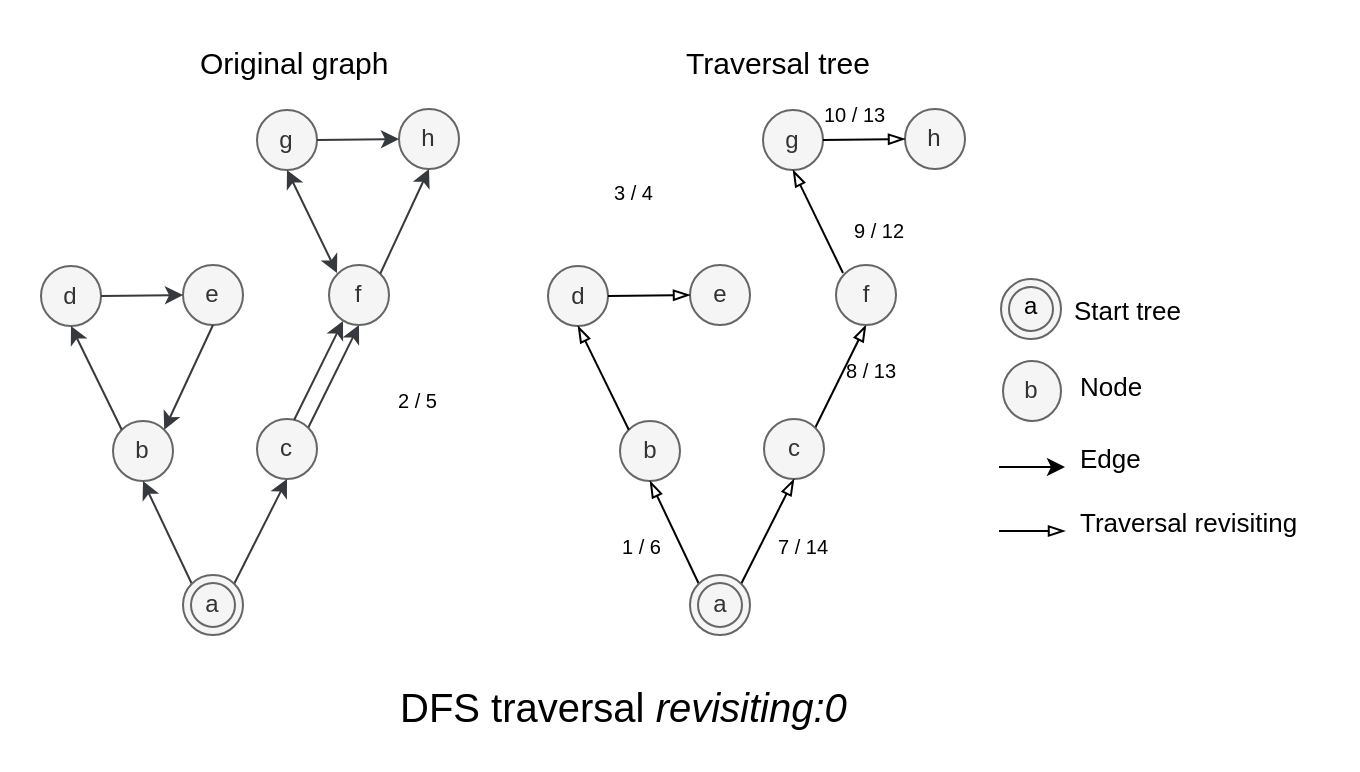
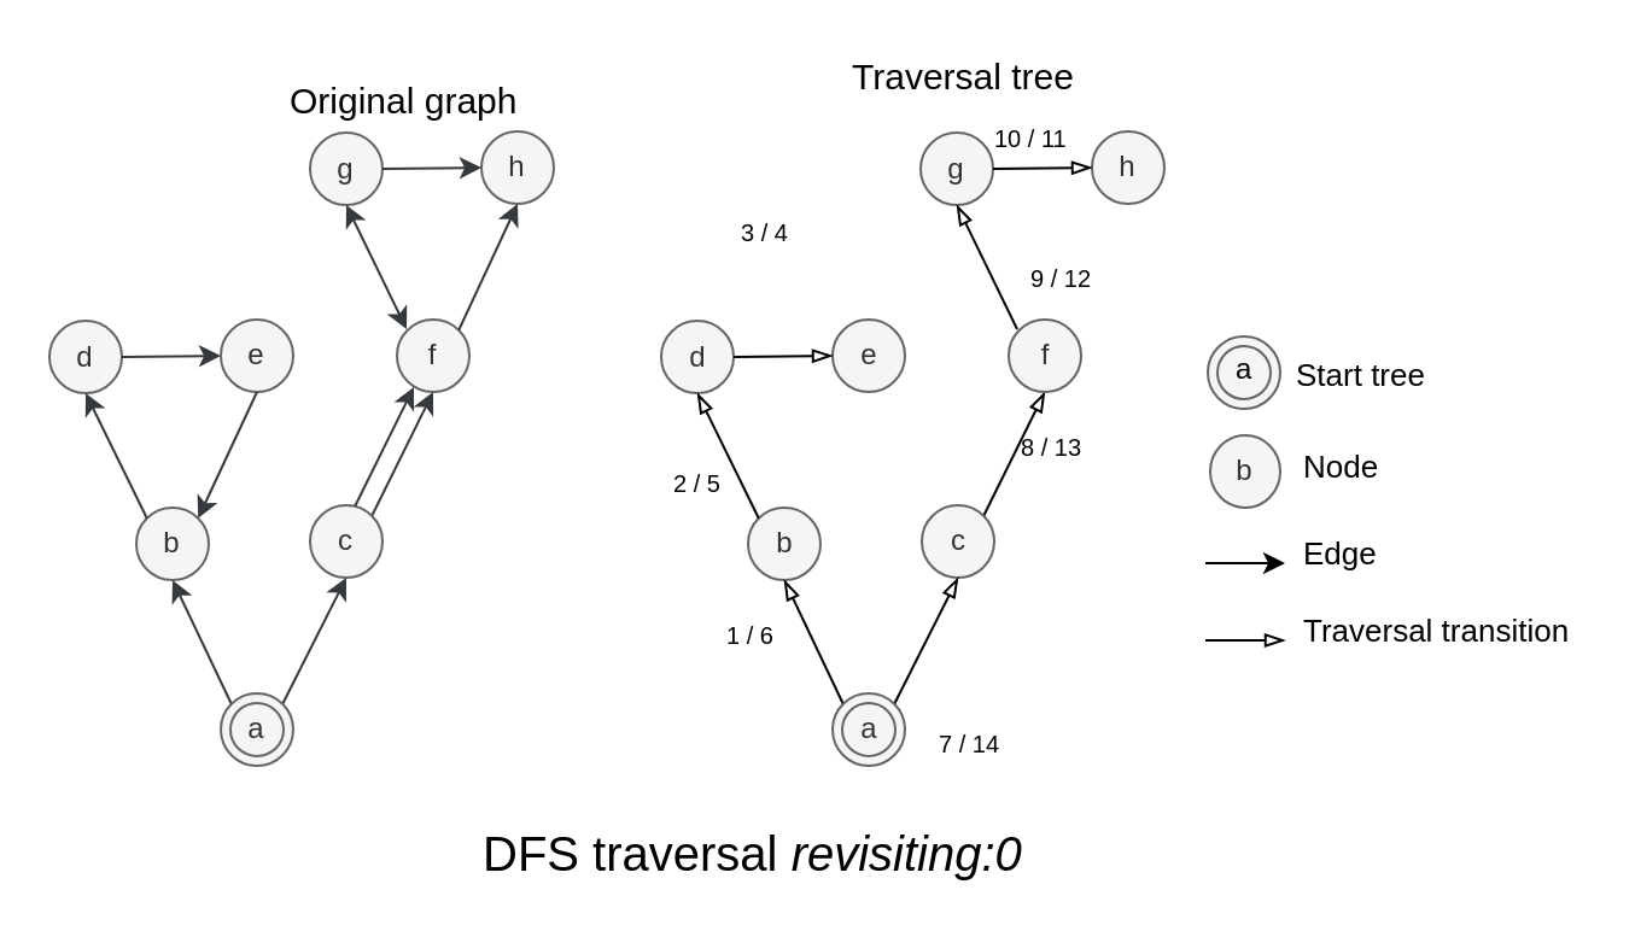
- <mxCell id="42" value="&lt;span style=&quot;font-size: 15px;&quot;&gt;&lt;font style=&quot;font-size: 15px;&quot;&gt;Original graph&lt;/font&gt;&lt;/span&gt;" style="text;html=1;resizable=0;points=[];autosize=1;align=left;verticalAlign=top;spacingTop=-4;fontSize=15;fontStyle=0" parent="1" vertex="1"><mxGeometry x="98" y="20" width="109" height="14" as="geometry" /></mxCell>
+ <mxCell id="42" value="&lt;span style=&quot;font-size: 15px;&quot;&gt;&lt;font style=&quot;font-size: 15px;&quot;&gt;Original graph&lt;/font&gt;&lt;/span&gt;" style="text;html=1;resizable=0;points=[];autosize=1;align=left;verticalAlign=top;spacingTop=-4;fontSize=15;fontStyle=0" parent="1" vertex="1"><mxGeometry x="118" y="30" width="109" height="14" as="geometry" /></mxCell>
- <mxCell id="53" value="&lt;span&gt;Traversal&amp;nbsp;&lt;/span&gt;&lt;span style=&quot;font-size: 15px&quot;&gt;&lt;span style=&quot;font-size: 15px&quot;&gt;tree&lt;/span&gt;&lt;/span&gt;" style="text;html=1;resizable=0;points=[];autosize=1;align=left;verticalAlign=top;spacingTop=-4;fontSize=15;fontStyle=0" parent="1" vertex="1"><mxGeometry x="341" y="20" width="107" height="19" as="geometry" /></mxCell>
+ <mxCell id="53" value="&lt;span&gt;Traversal&amp;nbsp;&lt;/span&gt;&lt;span style=&quot;font-size: 15px&quot;&gt;&lt;span style=&quot;font-size: 15px&quot;&gt;tree&lt;/span&gt;&lt;/span&gt;" style="text;html=1;resizable=0;points=[];autosize=1;align=left;verticalAlign=top;spacingTop=-4;fontSize=15;fontStyle=0" parent="1" vertex="1"><mxGeometry x="351" y="20" width="107" height="19" as="geometry" /></mxCell>
- <mxCell id="32" value="10 / 13" style="text;html=1;resizable=0;points=[];autosize=1;align=left;verticalAlign=top;spacingTop=-4;fontSize=10;" parent="1" vertex="1"><mxGeometry x="410" y="49" width="45" height="12" as="geometry" /></mxCell>
+ <mxCell id="32" value="10 / 11" style="text;html=1;resizable=0;points=[];autosize=1;align=left;verticalAlign=top;spacingTop=-4;fontSize=10;" parent="1" vertex="1"><mxGeometry x="410" y="49" width="45" height="12" as="geometry" /></mxCell>
- <mxCell id="15" value="2 / 5" style="text;html=1;resizable=0;points=[];autosize=1;align=left;verticalAlign=top;spacingTop=-4;fontSize=10;" parent="1" vertex="1"><mxGeometry x="196.5" y="192" width="33" height="12" as="geometry" /></mxCell>
+ <mxCell id="15" value="2 / 5" style="text;html=1;resizable=0;points=[];autosize=1;align=left;verticalAlign=top;spacingTop=-4;fontSize=10;" parent="1" vertex="1"><mxGeometry x="276.5" y="192" width="33" height="12" as="geometry" /></mxCell>
- <mxCell id="51" value="&lt;span style=&quot;font-size: 13px&quot;&gt;Traversal revisiting&lt;br style=&quot;font-size: 13px&quot;&gt;&lt;/span&gt;" style="text;html=1;resizable=0;points=[];autosize=1;align=left;verticalAlign=top;spacingTop=-4;fontSize=13;fontStyle=0" parent="1" vertex="1"><mxGeometry x="538" y="251" width="120" height="18" as="geometry" /></mxCell>
+ <mxCell id="51" value="&lt;span style=&quot;font-size: 13px&quot;&gt;Traversal transition&lt;br style=&quot;font-size: 13px&quot;&gt;&lt;/span&gt;" style="text;html=1;resizable=0;points=[];autosize=1;align=left;verticalAlign=top;spacingTop=-4;fontSize=13;fontStyle=0" parent="1" vertex="1"><mxGeometry x="538" y="251" width="120" height="18" as="geometry" /></mxCell>
- <mxCell id="13" value="1 / 6" style="text;html=1;resizable=0;points=[];autosize=1;align=left;verticalAlign=top;spacingTop=-4;fontSize=10;" parent="1" vertex="1"><mxGeometry x="308.5" y="265" width="33" height="12" as="geometry" /></mxCell>
+ <mxCell id="13" value="1 / 6" style="text;html=1;resizable=0;points=[];autosize=1;align=left;verticalAlign=top;spacingTop=-4;fontSize=10;" parent="1" vertex="1"><mxGeometry x="298.5" y="255" width="33" height="12" as="geometry" /></mxCell>
- <mxCell id="16" value="7 / 14" style="text;html=1;resizable=0;points=[];autosize=1;align=left;verticalAlign=top;spacingTop=-4;fontSize=10;" parent="1" vertex="1"><mxGeometry x="386.5" y="265" width="39" height="12" as="geometry" /></mxCell>
+ <mxCell id="16" value="7 / 14" style="text;html=1;resizable=0;points=[];autosize=1;align=left;verticalAlign=top;spacingTop=-4;fontSize=10;" parent="1" vertex="1"><mxGeometry x="386.5" y="300" width="39" height="12" as="geometry" /></mxCell>
